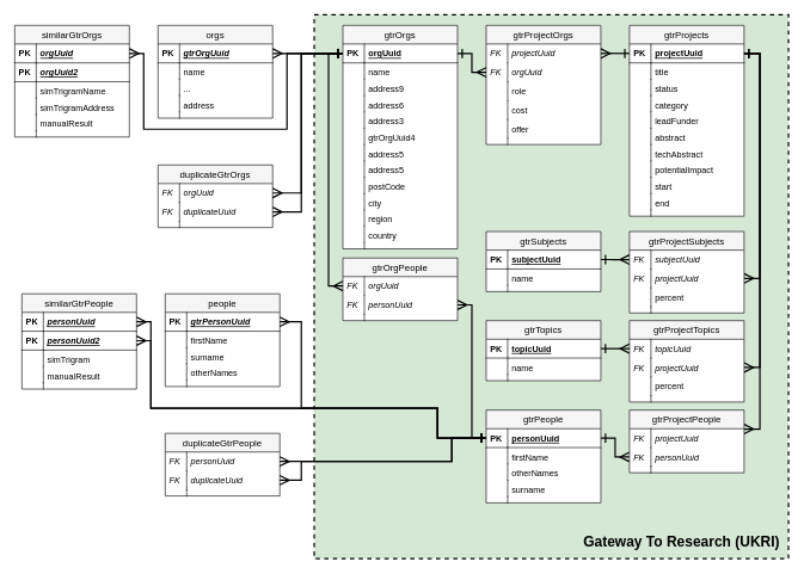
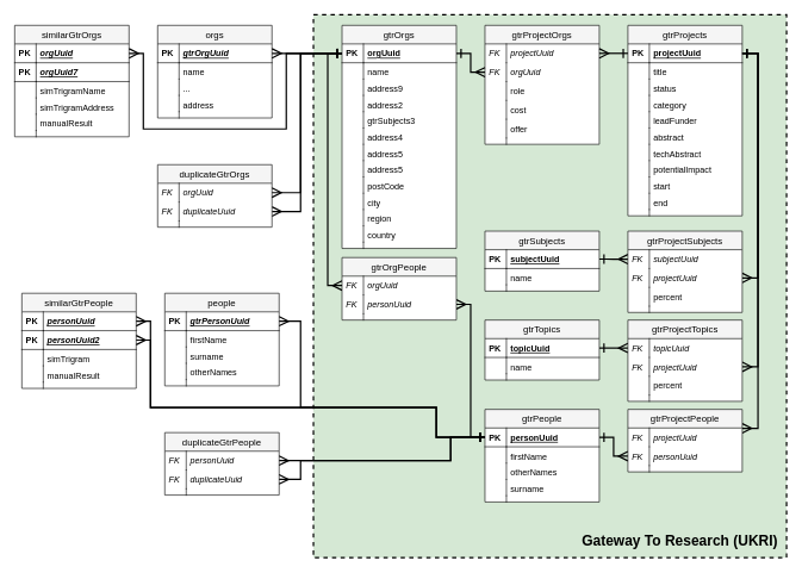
- <mxCell id="98" value="orgUuid2" style="shape=partialRectangle;top=0;left=0;right=0;bottom=1;align=left;verticalAlign=middle;fillColor=none;spacingLeft=34;spacingRight=4;overflow=hidden;rotatable=0;points=[[0,0.5],[1,0.5]];portConstraint=eastwest;dropTarget=0;fontStyle=7;" parent="95" vertex="1"><mxGeometry y="52.341" width="160" height="26.341" as="geometry" /></mxCell>
+ <mxCell id="98" value="orgUuid7" style="shape=partialRectangle;top=0;left=0;right=0;bottom=1;align=left;verticalAlign=middle;fillColor=none;spacingLeft=34;spacingRight=4;overflow=hidden;rotatable=0;points=[[0,0.5],[1,0.5]];portConstraint=eastwest;dropTarget=0;fontStyle=7;" parent="95" vertex="1"><mxGeometry y="52.341" width="160" height="26.341" as="geometry" /></mxCell>
- <mxCell id="10" value="address6" style="shape=partialRectangle;top=0;left=0;right=0;bottom=0;align=left;verticalAlign=top;fillColor=none;spacingLeft=34;spacingRight=4;overflow=hidden;rotatable=0;points=[[0,0.5],[1,0.5]];portConstraint=eastwest;dropTarget=0;" parent="3" vertex="1"><mxGeometry y="98" width="160" height="22.829" as="geometry" /></mxCell>
+ <mxCell id="10" value="address2" style="shape=partialRectangle;top=0;left=0;right=0;bottom=0;align=left;verticalAlign=top;fillColor=none;spacingLeft=34;spacingRight=4;overflow=hidden;rotatable=0;points=[[0,0.5],[1,0.5]];portConstraint=eastwest;dropTarget=0;" parent="3" vertex="1"><mxGeometry y="98" width="160" height="22.829" as="geometry" /></mxCell>
- <mxCell id="12" value="address3" style="shape=partialRectangle;top=0;left=0;right=0;bottom=0;align=left;verticalAlign=top;fillColor=none;spacingLeft=34;spacingRight=4;overflow=hidden;rotatable=0;points=[[0,0.5],[1,0.5]];portConstraint=eastwest;dropTarget=0;" parent="3" vertex="1"><mxGeometry y="120.829" width="160" height="22.829" as="geometry" /></mxCell>
+ <mxCell id="12" value="gtrSubjects3" style="shape=partialRectangle;top=0;left=0;right=0;bottom=0;align=left;verticalAlign=top;fillColor=none;spacingLeft=34;spacingRight=4;overflow=hidden;rotatable=0;points=[[0,0.5],[1,0.5]];portConstraint=eastwest;dropTarget=0;" parent="3" vertex="1"><mxGeometry y="120.829" width="160" height="22.829" as="geometry" /></mxCell>
- <mxCell id="14" value="gtrOrgUuid4" style="shape=partialRectangle;top=0;left=0;right=0;bottom=0;align=left;verticalAlign=top;fillColor=none;spacingLeft=34;spacingRight=4;overflow=hidden;rotatable=0;points=[[0,0.5],[1,0.5]];portConstraint=eastwest;dropTarget=0;" parent="3" vertex="1"><mxGeometry y="143.659" width="160" height="22.829" as="geometry" /></mxCell>
+ <mxCell id="14" value="address4" style="shape=partialRectangle;top=0;left=0;right=0;bottom=0;align=left;verticalAlign=top;fillColor=none;spacingLeft=34;spacingRight=4;overflow=hidden;rotatable=0;points=[[0,0.5],[1,0.5]];portConstraint=eastwest;dropTarget=0;" parent="3" vertex="1"><mxGeometry y="143.659" width="160" height="22.829" as="geometry" /></mxCell>
